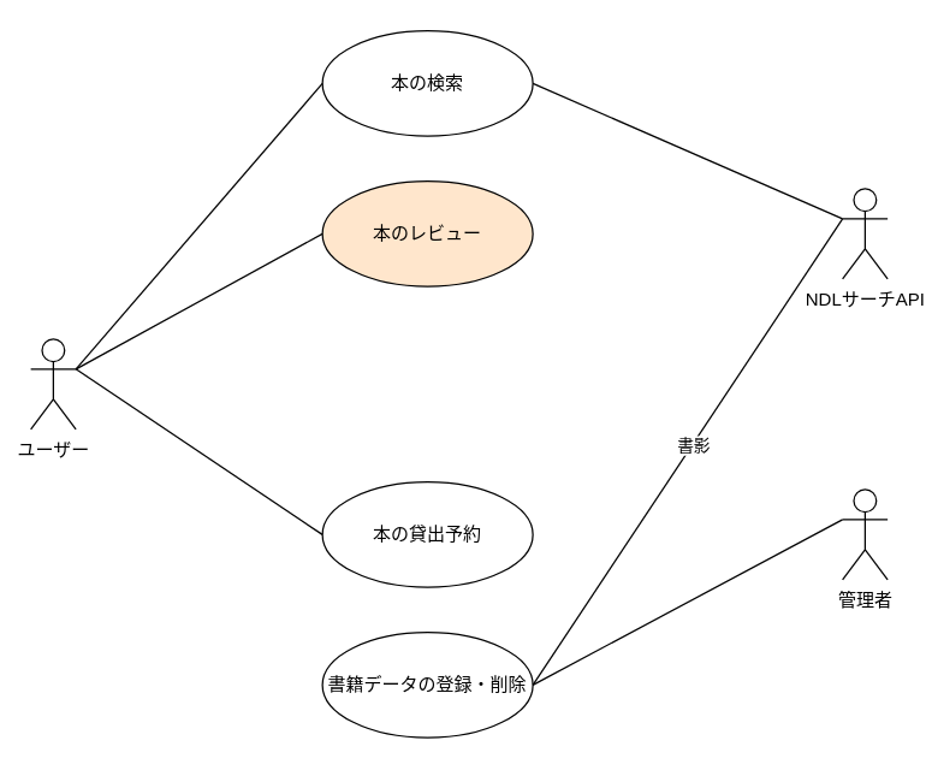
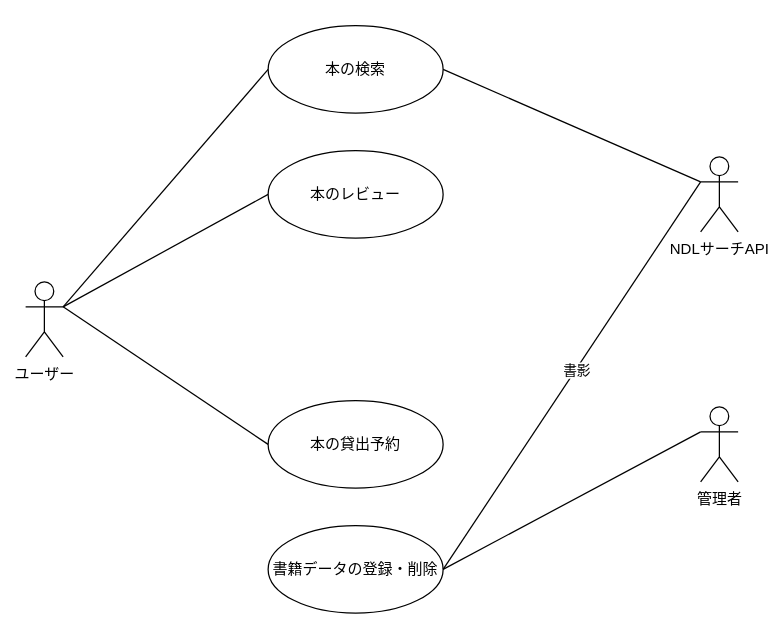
- <mxCell id="14" value="本のレビュー" style="ellipse;whiteSpace=wrap;html=1;fillColor=#ffe6cc;" parent="1" vertex="1"><mxGeometry x="214" y="120" width="140" height="70" as="geometry" /></mxCell>
+ <mxCell id="14" value="本のレビュー" style="ellipse;whiteSpace=wrap;html=1;" parent="1" vertex="1"><mxGeometry x="214" y="120" width="140" height="70" as="geometry" /></mxCell>
